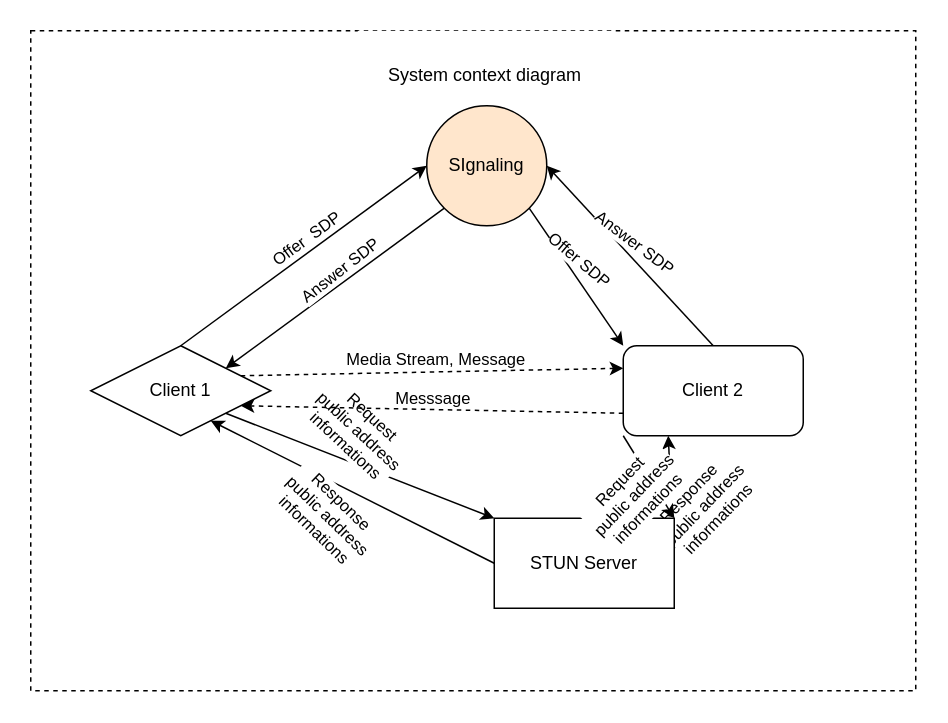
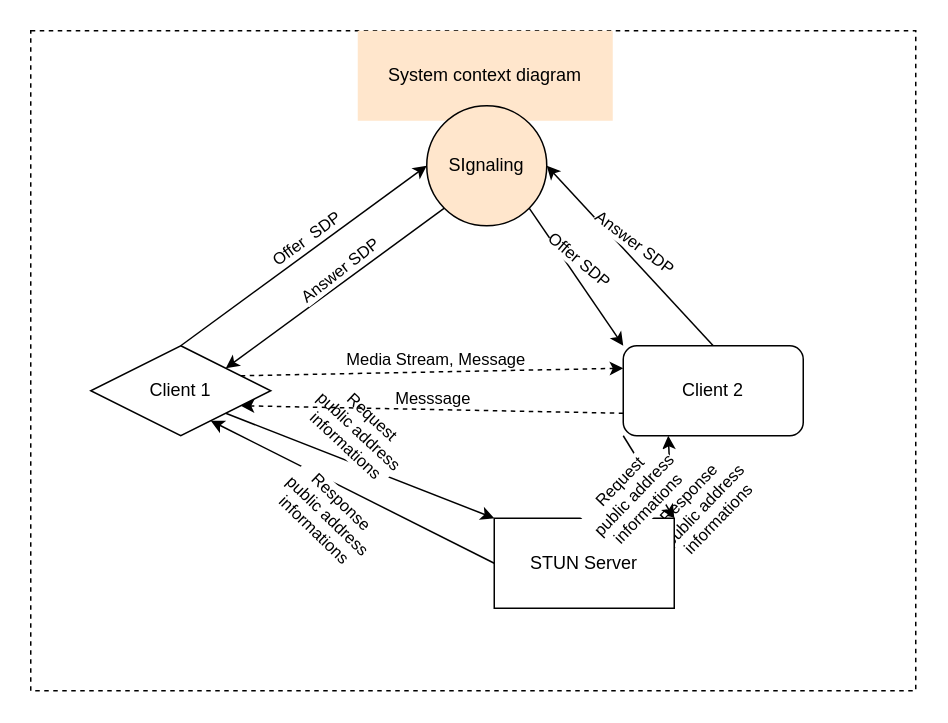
- <mxCell id="3" value="System context diagram" style="rounded=0;whiteSpace=wrap;html=1;strokeColor=none;" vertex="1" parent="1"><mxGeometry x="238" y="20" width="170" height="60" as="geometry" /></mxCell>
+ <mxCell id="3" value="System context diagram" style="rounded=0;whiteSpace=wrap;html=1;strokeColor=none;fillColor=#ffe6cc;" vertex="1" parent="1"><mxGeometry x="238" y="20" width="170" height="60" as="geometry" /></mxCell>
